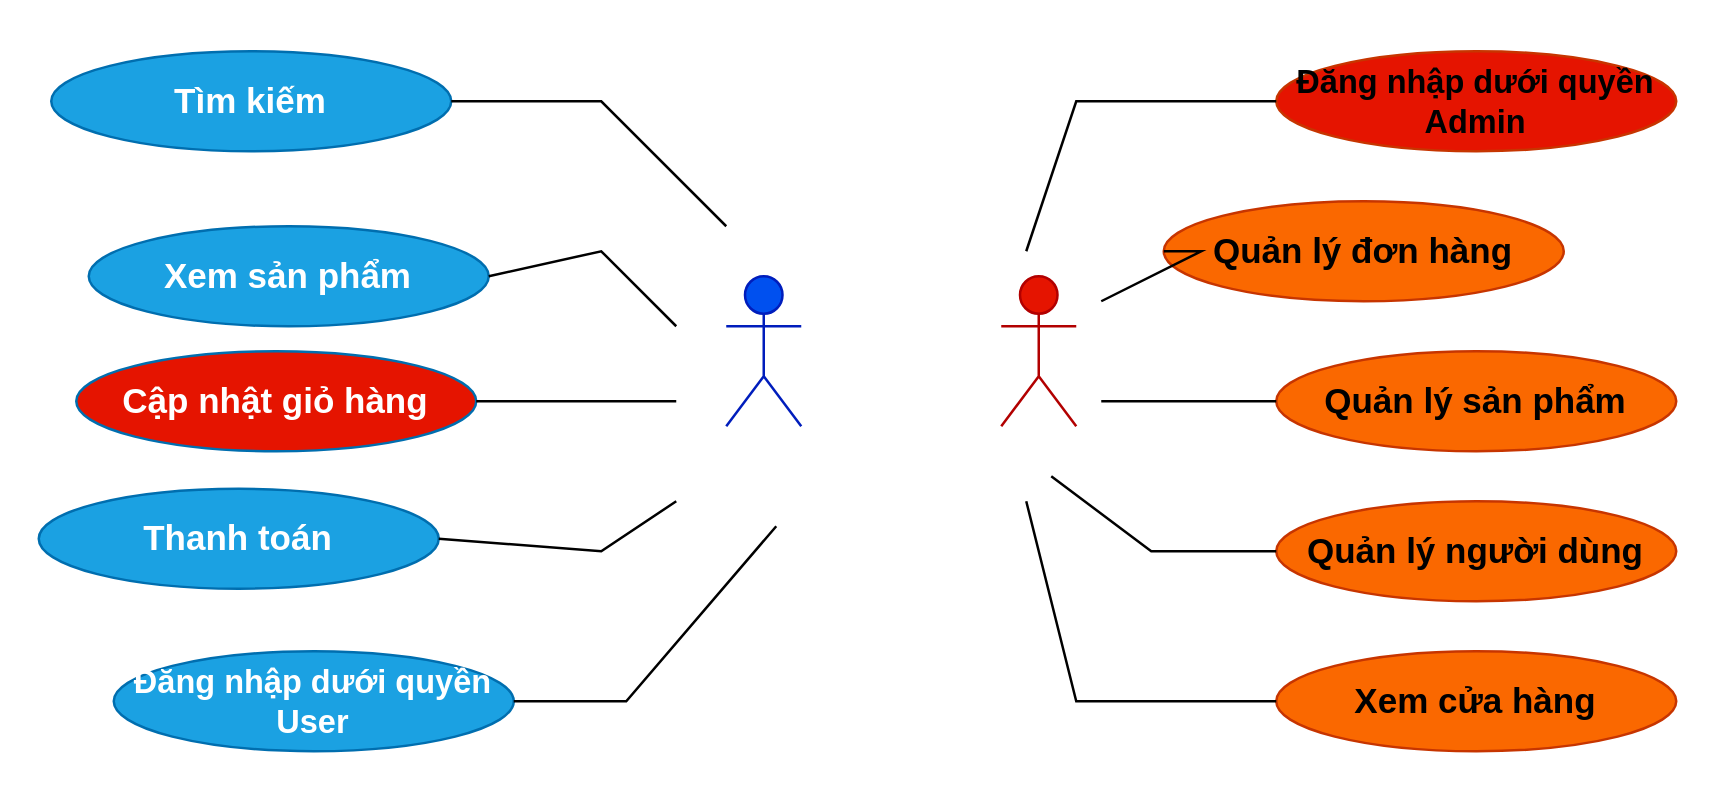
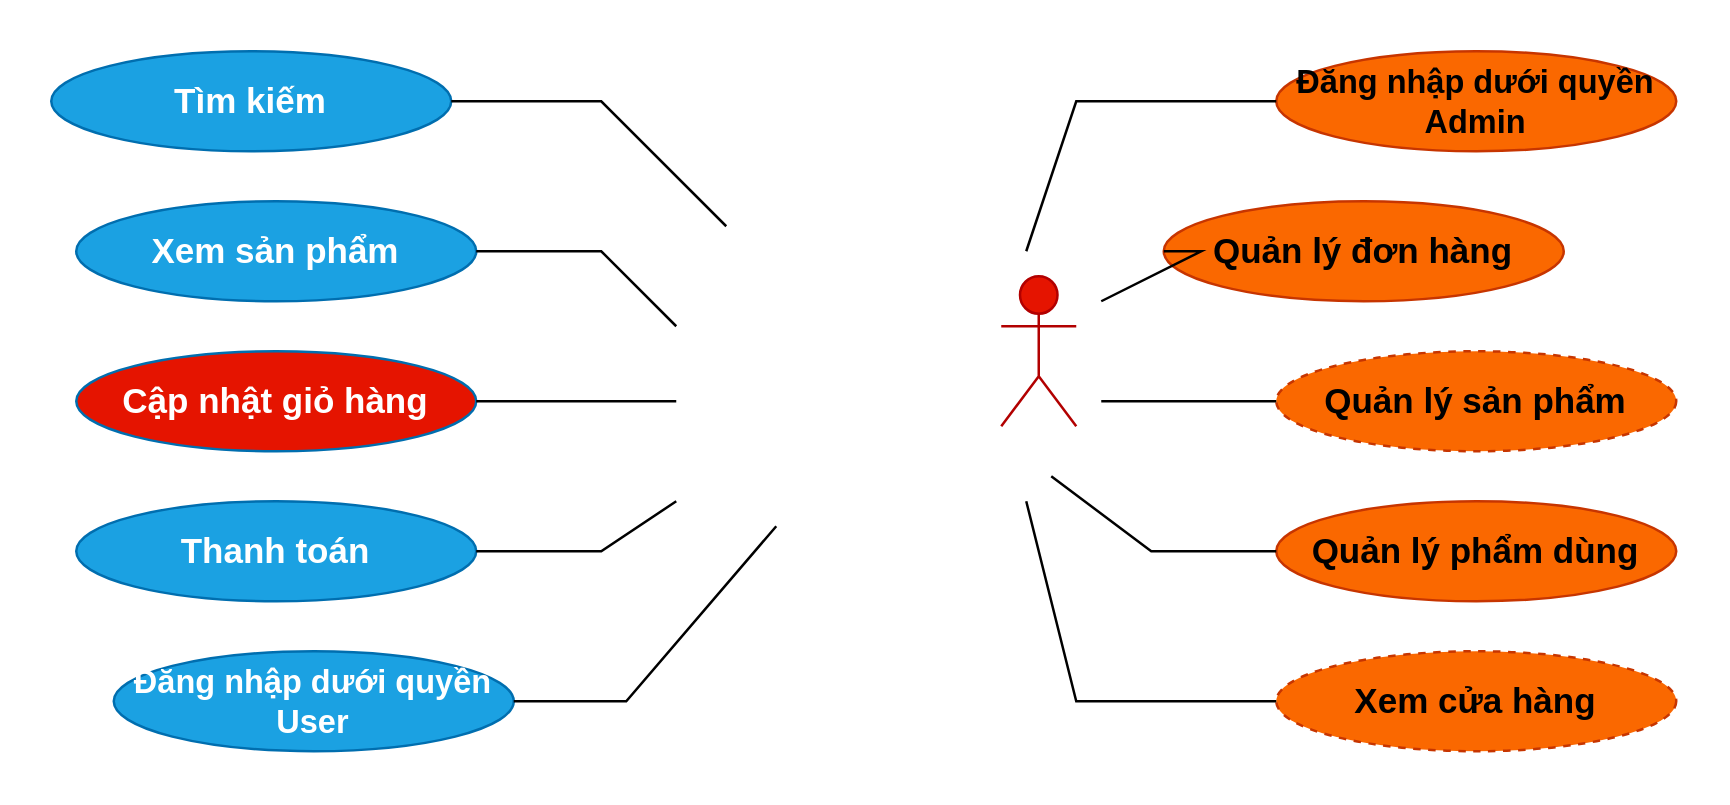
- <mxCell id="9" value="Đăng nhập dưới quyền Admin" style="ellipse;whiteSpace=wrap;html=1;fontSize=13;fontStyle=1;fillColor=#e51400;fontColor=#000000;strokeColor=#C73500;" parent="1" vertex="1"><mxGeometry x="510" y="20" width="160" height="40" as="geometry" /></mxCell>
+ <mxCell id="9" value="Đăng nhập dưới quyền Admin" style="ellipse;whiteSpace=wrap;html=1;fontSize=13;fontStyle=1;fillColor=#fa6800;fontColor=#000000;strokeColor=#C73500;" parent="1" vertex="1"><mxGeometry x="510" y="20" width="160" height="40" as="geometry" /></mxCell>
- <mxCell id="5" value="Xem sản phẩm" style="ellipse;whiteSpace=wrap;html=1;fontStyle=1;fontSize=14;fillColor=#1ba1e2;fontColor=#ffffff;strokeColor=#006EAF;" parent="1" vertex="1"><mxGeometry x="35" y="90" width="160" height="40" as="geometry" /></mxCell>
+ <mxCell id="5" value="Xem sản phẩm" style="ellipse;whiteSpace=wrap;html=1;fontStyle=1;fontSize=14;fillColor=#1ba1e2;fontColor=#ffffff;strokeColor=#006EAF;" parent="1" vertex="1"><mxGeometry x="30" y="80" width="160" height="40" as="geometry" /></mxCell>
- <mxCell id="2" value="User" style="shape=umlActor;verticalLabelPosition=bottom;verticalAlign=top;html=1;fontStyle=1;fillColor=#0050ef;fontColor=#ffffff;strokeColor=#001DBC;" parent="1" vertex="1"><mxGeometry x="290" y="110" width="30" height="60" as="geometry" /></mxCell>
- <mxCell id="11" value="Quản lý sản phẩm" style="ellipse;whiteSpace=wrap;html=1;fontSize=14;fontStyle=1;fillColor=#fa6800;fontColor=#000000;strokeColor=#C73500;" parent="1" vertex="1"><mxGeometry x="510" y="140" width="160" height="40" as="geometry" /></mxCell>
+ <mxCell id="11" value="Quản lý sản phẩm" style="ellipse;whiteSpace=wrap;html=1;fontSize=14;fontStyle=1;fillColor=#fa6800;fontColor=#000000;strokeColor=#C73500;dashed=1;" parent="1" vertex="1"><mxGeometry x="510" y="140" width="160" height="40" as="geometry" /></mxCell>
- <mxCell id="7" value="Thanh toán" style="ellipse;whiteSpace=wrap;html=1;fontStyle=1;fontSize=14;fillColor=#1ba1e2;fontColor=#ffffff;strokeColor=#006EAF;" parent="1" vertex="1"><mxGeometry x="15" y="195" width="160" height="40" as="geometry" /></mxCell>
+ <mxCell id="7" value="Thanh toán" style="ellipse;whiteSpace=wrap;html=1;fontStyle=1;fontSize=14;fillColor=#1ba1e2;fontColor=#ffffff;strokeColor=#006EAF;" parent="1" vertex="1"><mxGeometry x="30" y="200" width="160" height="40" as="geometry" /></mxCell>
- <mxCell id="12" value="Quản lý người dùng" style="ellipse;whiteSpace=wrap;html=1;fontSize=14;fontStyle=1;fillColor=#fa6800;fontColor=#000000;strokeColor=#C73500;" parent="1" vertex="1"><mxGeometry x="510" y="200" width="160" height="40" as="geometry" /></mxCell>
+ <mxCell id="12" value="Quản lý phẩm dùng" style="ellipse;whiteSpace=wrap;html=1;fontSize=14;fontStyle=1;fillColor=#fa6800;fontColor=#000000;strokeColor=#C73500;" parent="1" vertex="1"><mxGeometry x="510" y="200" width="160" height="40" as="geometry" /></mxCell>
- <mxCell id="13" value="Xem cửa hàng" style="ellipse;whiteSpace=wrap;html=1;fontSize=14;fontStyle=1;fillColor=#fa6800;fontColor=#000000;strokeColor=#C73500;" parent="1" vertex="1"><mxGeometry x="510" y="260" width="160" height="40" as="geometry" /></mxCell>
+ <mxCell id="13" value="Xem cửa hàng" style="ellipse;whiteSpace=wrap;html=1;fontSize=14;fontStyle=1;fillColor=#fa6800;fontColor=#000000;strokeColor=#C73500;dashed=1;" parent="1" vertex="1"><mxGeometry x="510" y="260" width="160" height="40" as="geometry" /></mxCell>
